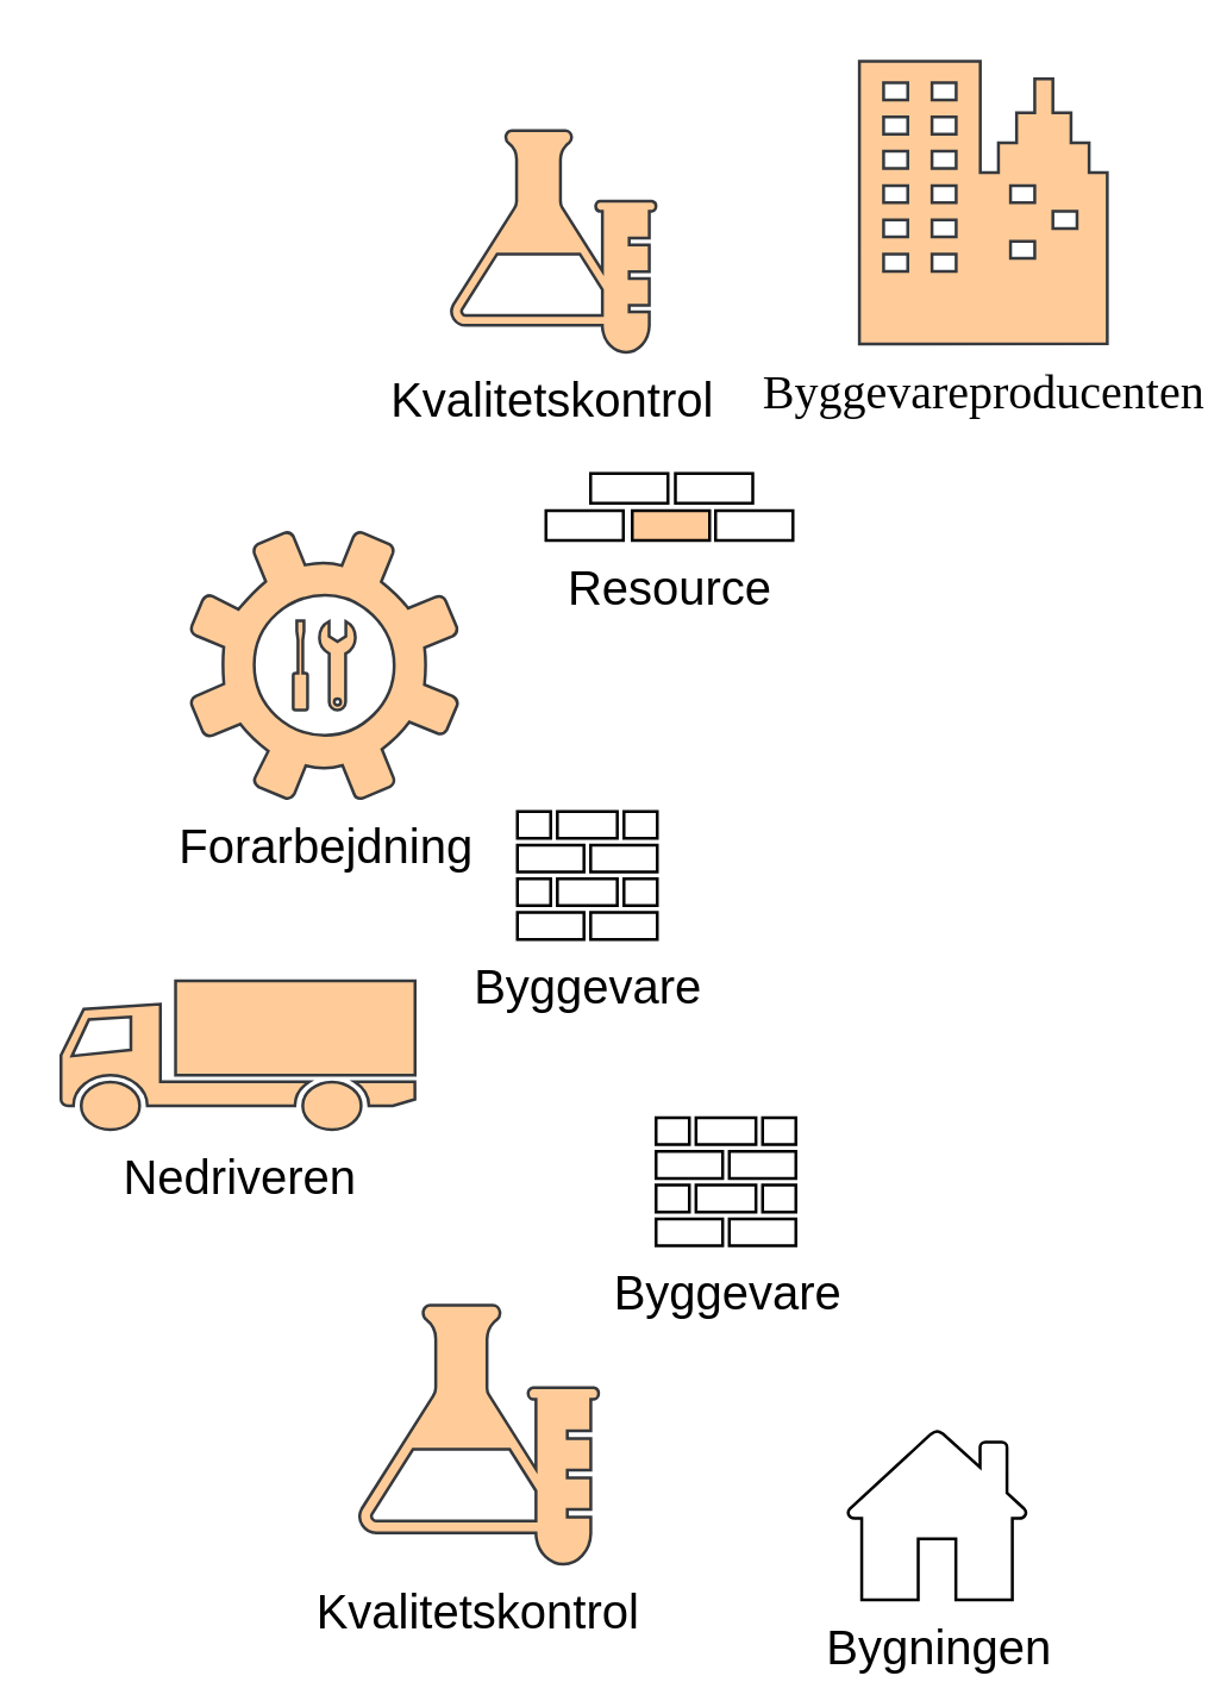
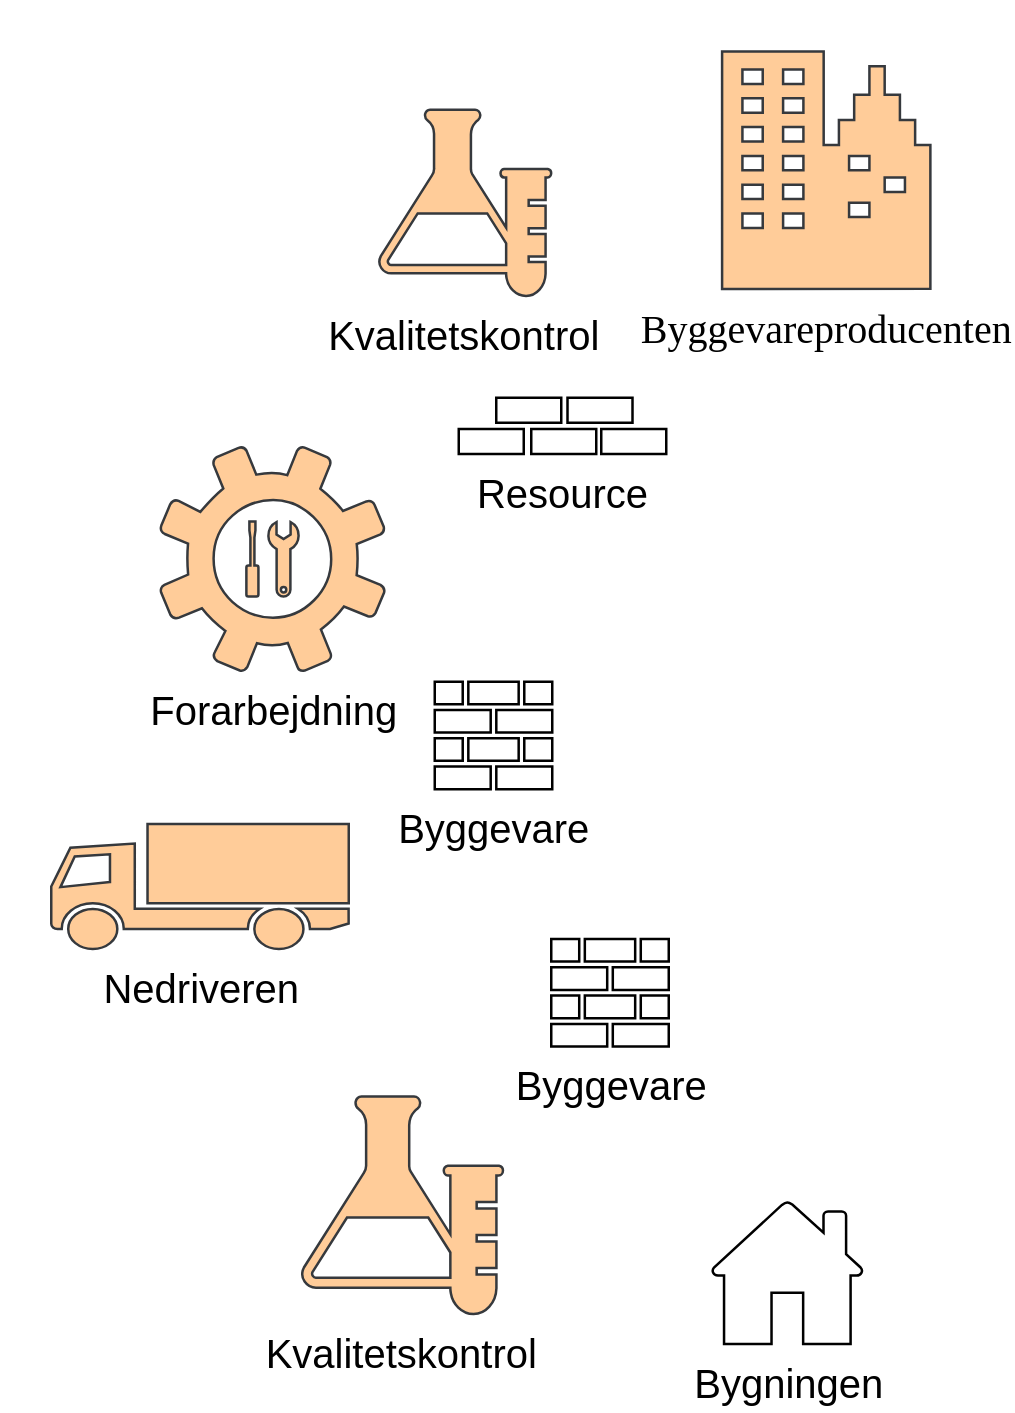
- <mxCell id="9" value="Resource" style="rounded=0;whiteSpace=wrap;html=1;labelBackgroundColor=default;fontSize=16;labelPosition=center;verticalLabelPosition=bottom;align=center;verticalAlign=top;fillColor=#ffcc99;" parent="1" vertex="1"><mxGeometry x="212" y="171" width="26" height="10" as="geometry" /></mxCell>
+ <mxCell id="9" value="Resource" style="rounded=0;whiteSpace=wrap;html=1;labelBackgroundColor=default;fontSize=16;labelPosition=center;verticalLabelPosition=bottom;align=center;verticalAlign=top;" parent="1" vertex="1"><mxGeometry x="212" y="171" width="26" height="10" as="geometry" /></mxCell>
